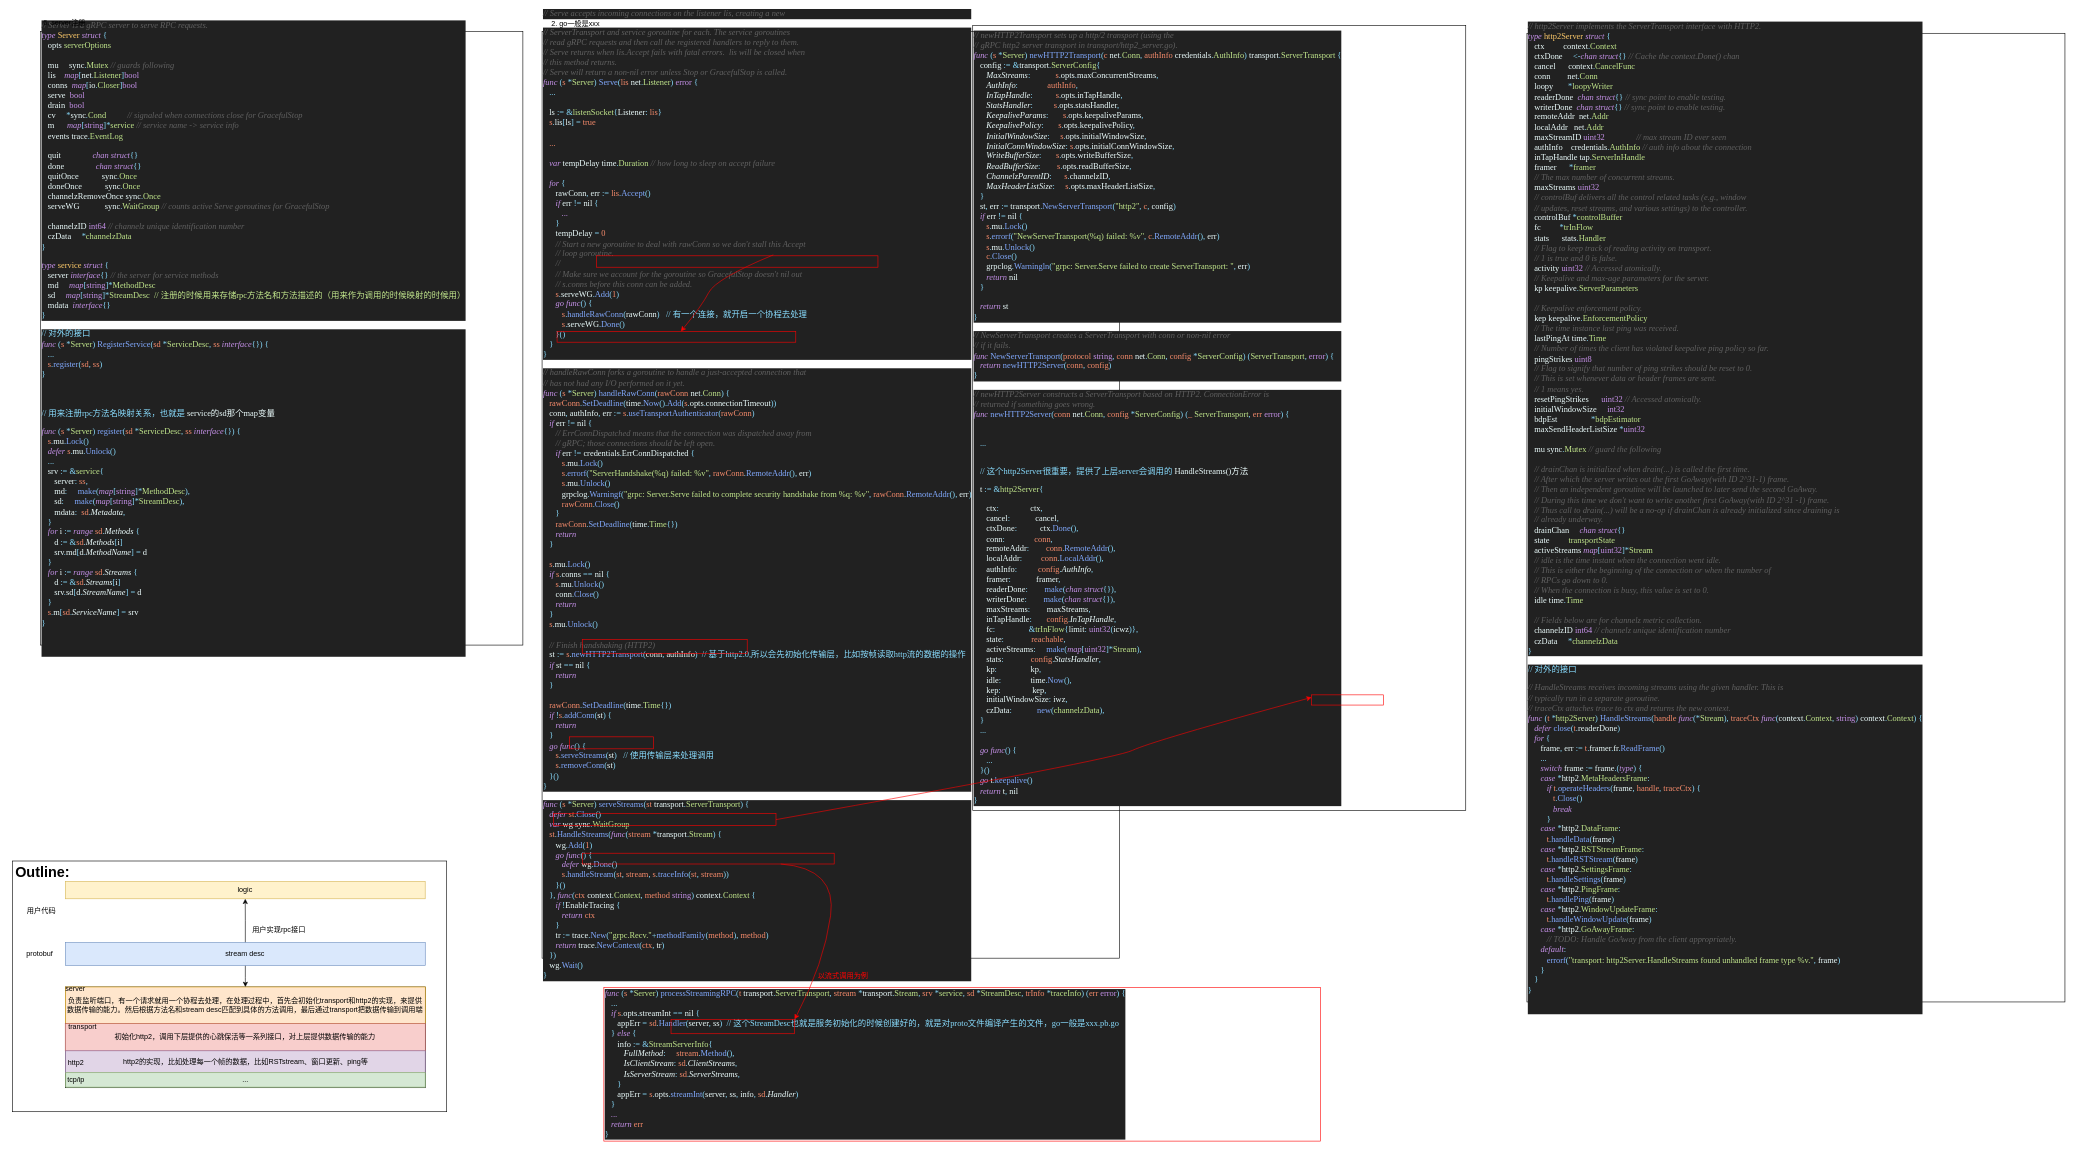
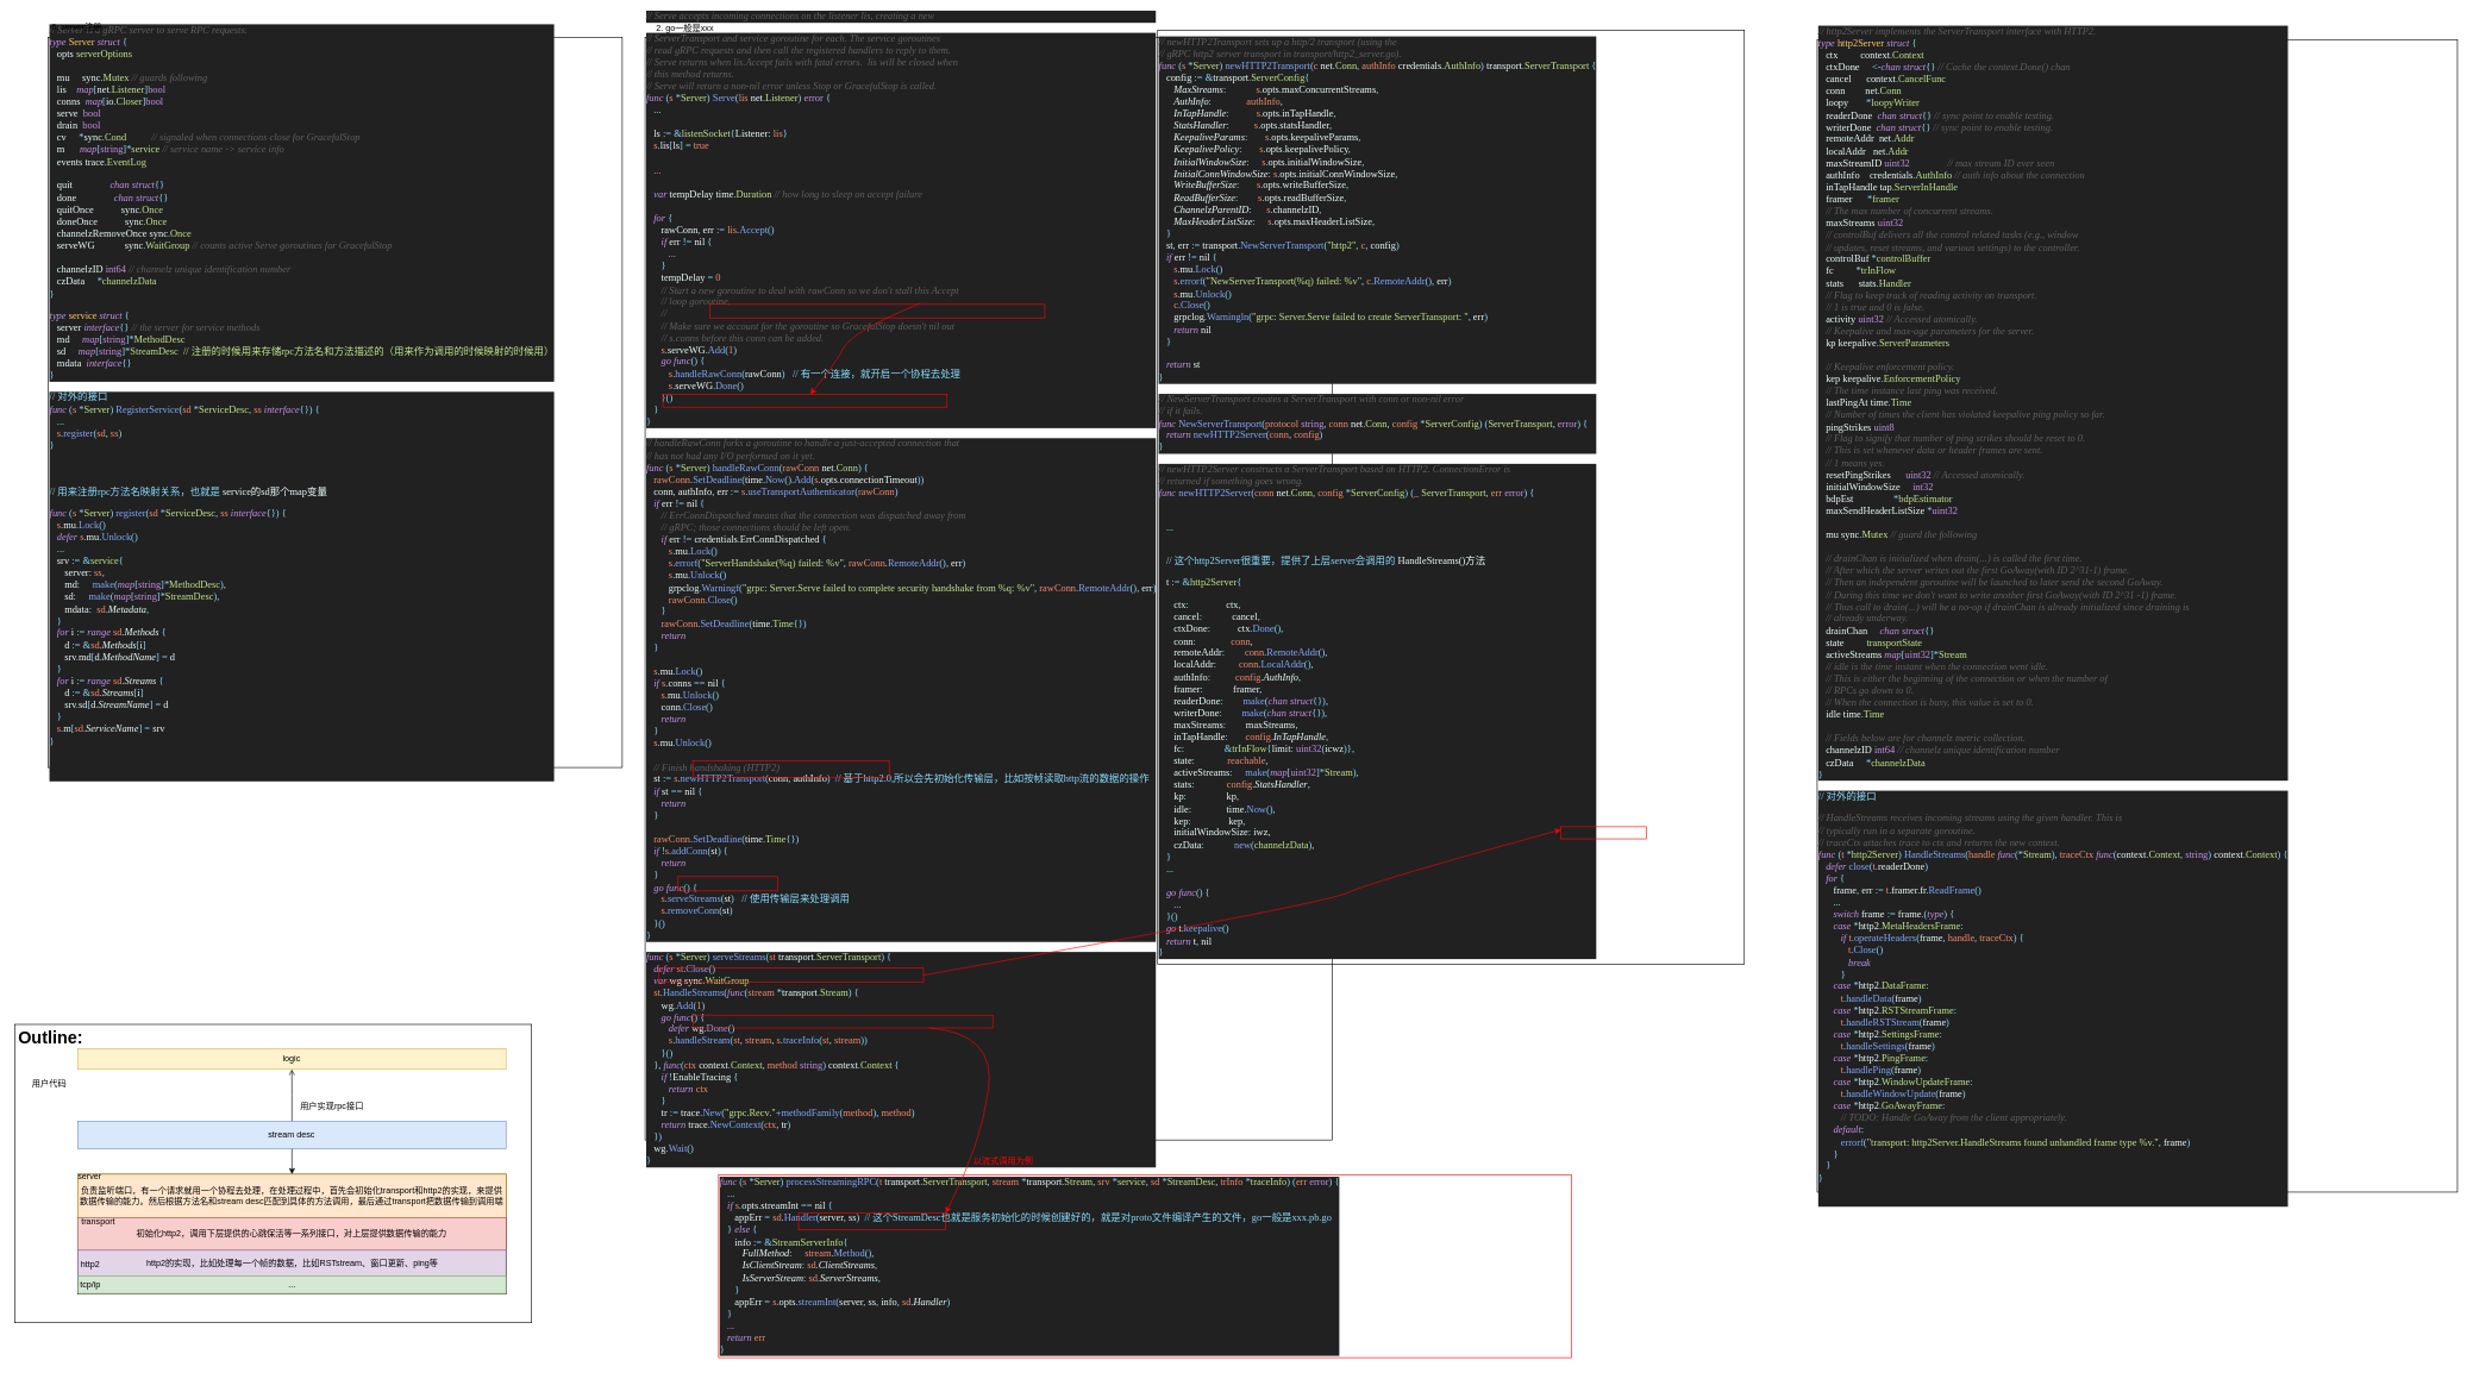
- <mxCell id="33" style="edgeStyle=orthogonalEdgeStyle;rounded=0;orthogonalLoop=1;jettySize=auto;html=1;entryX=0.5;entryY=1;entryDx=0;entryDy=0;strokeColor=#000000;" edge="1" parent="1" source="35" target="22"><mxGeometry relative="1" as="geometry" /></mxCell>
+ <mxCell id="33" style="edgeStyle=orthogonalEdgeStyle;rounded=0;orthogonalLoop=1;jettySize=auto;html=1;entryX=0.5;entryY=1;entryDx=0;entryDy=0;strokeColor=#000000;endArrow=open;" edge="1" parent="1" source="35" target="22"><mxGeometry relative="1" as="geometry" /></mxCell>
- <mxCell id="36" value="protobuf" style="text;html=1;strokeColor=none;fillColor=none;align=center;verticalAlign=middle;whiteSpace=wrap;rounded=0;" vertex="1" parent="1"><mxGeometry x="28" y="1565.5" width="75" height="25" as="geometry" /></mxCell>
